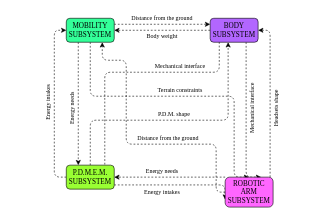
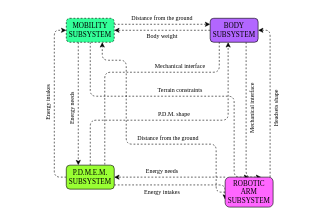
- <mxCell id="5" value="MOBILITY SUBSYSTEM" style="rounded=1;whiteSpace=wrap;html=1;fontFamily=Tahoma;fillColor=#33FF99;" vertex="1" parent="1"><mxGeometry x="110" y="30" width="80" height="40" as="geometry" /></mxCell>
+ <mxCell id="5" value="MOBILITY SUBSYSTEM" style="rounded=1;whiteSpace=wrap;html=1;fontFamily=Tahoma;fillColor=#33FF99;dashed=1;" vertex="1" parent="1"><mxGeometry x="110" y="30" width="80" height="40" as="geometry" /></mxCell>
